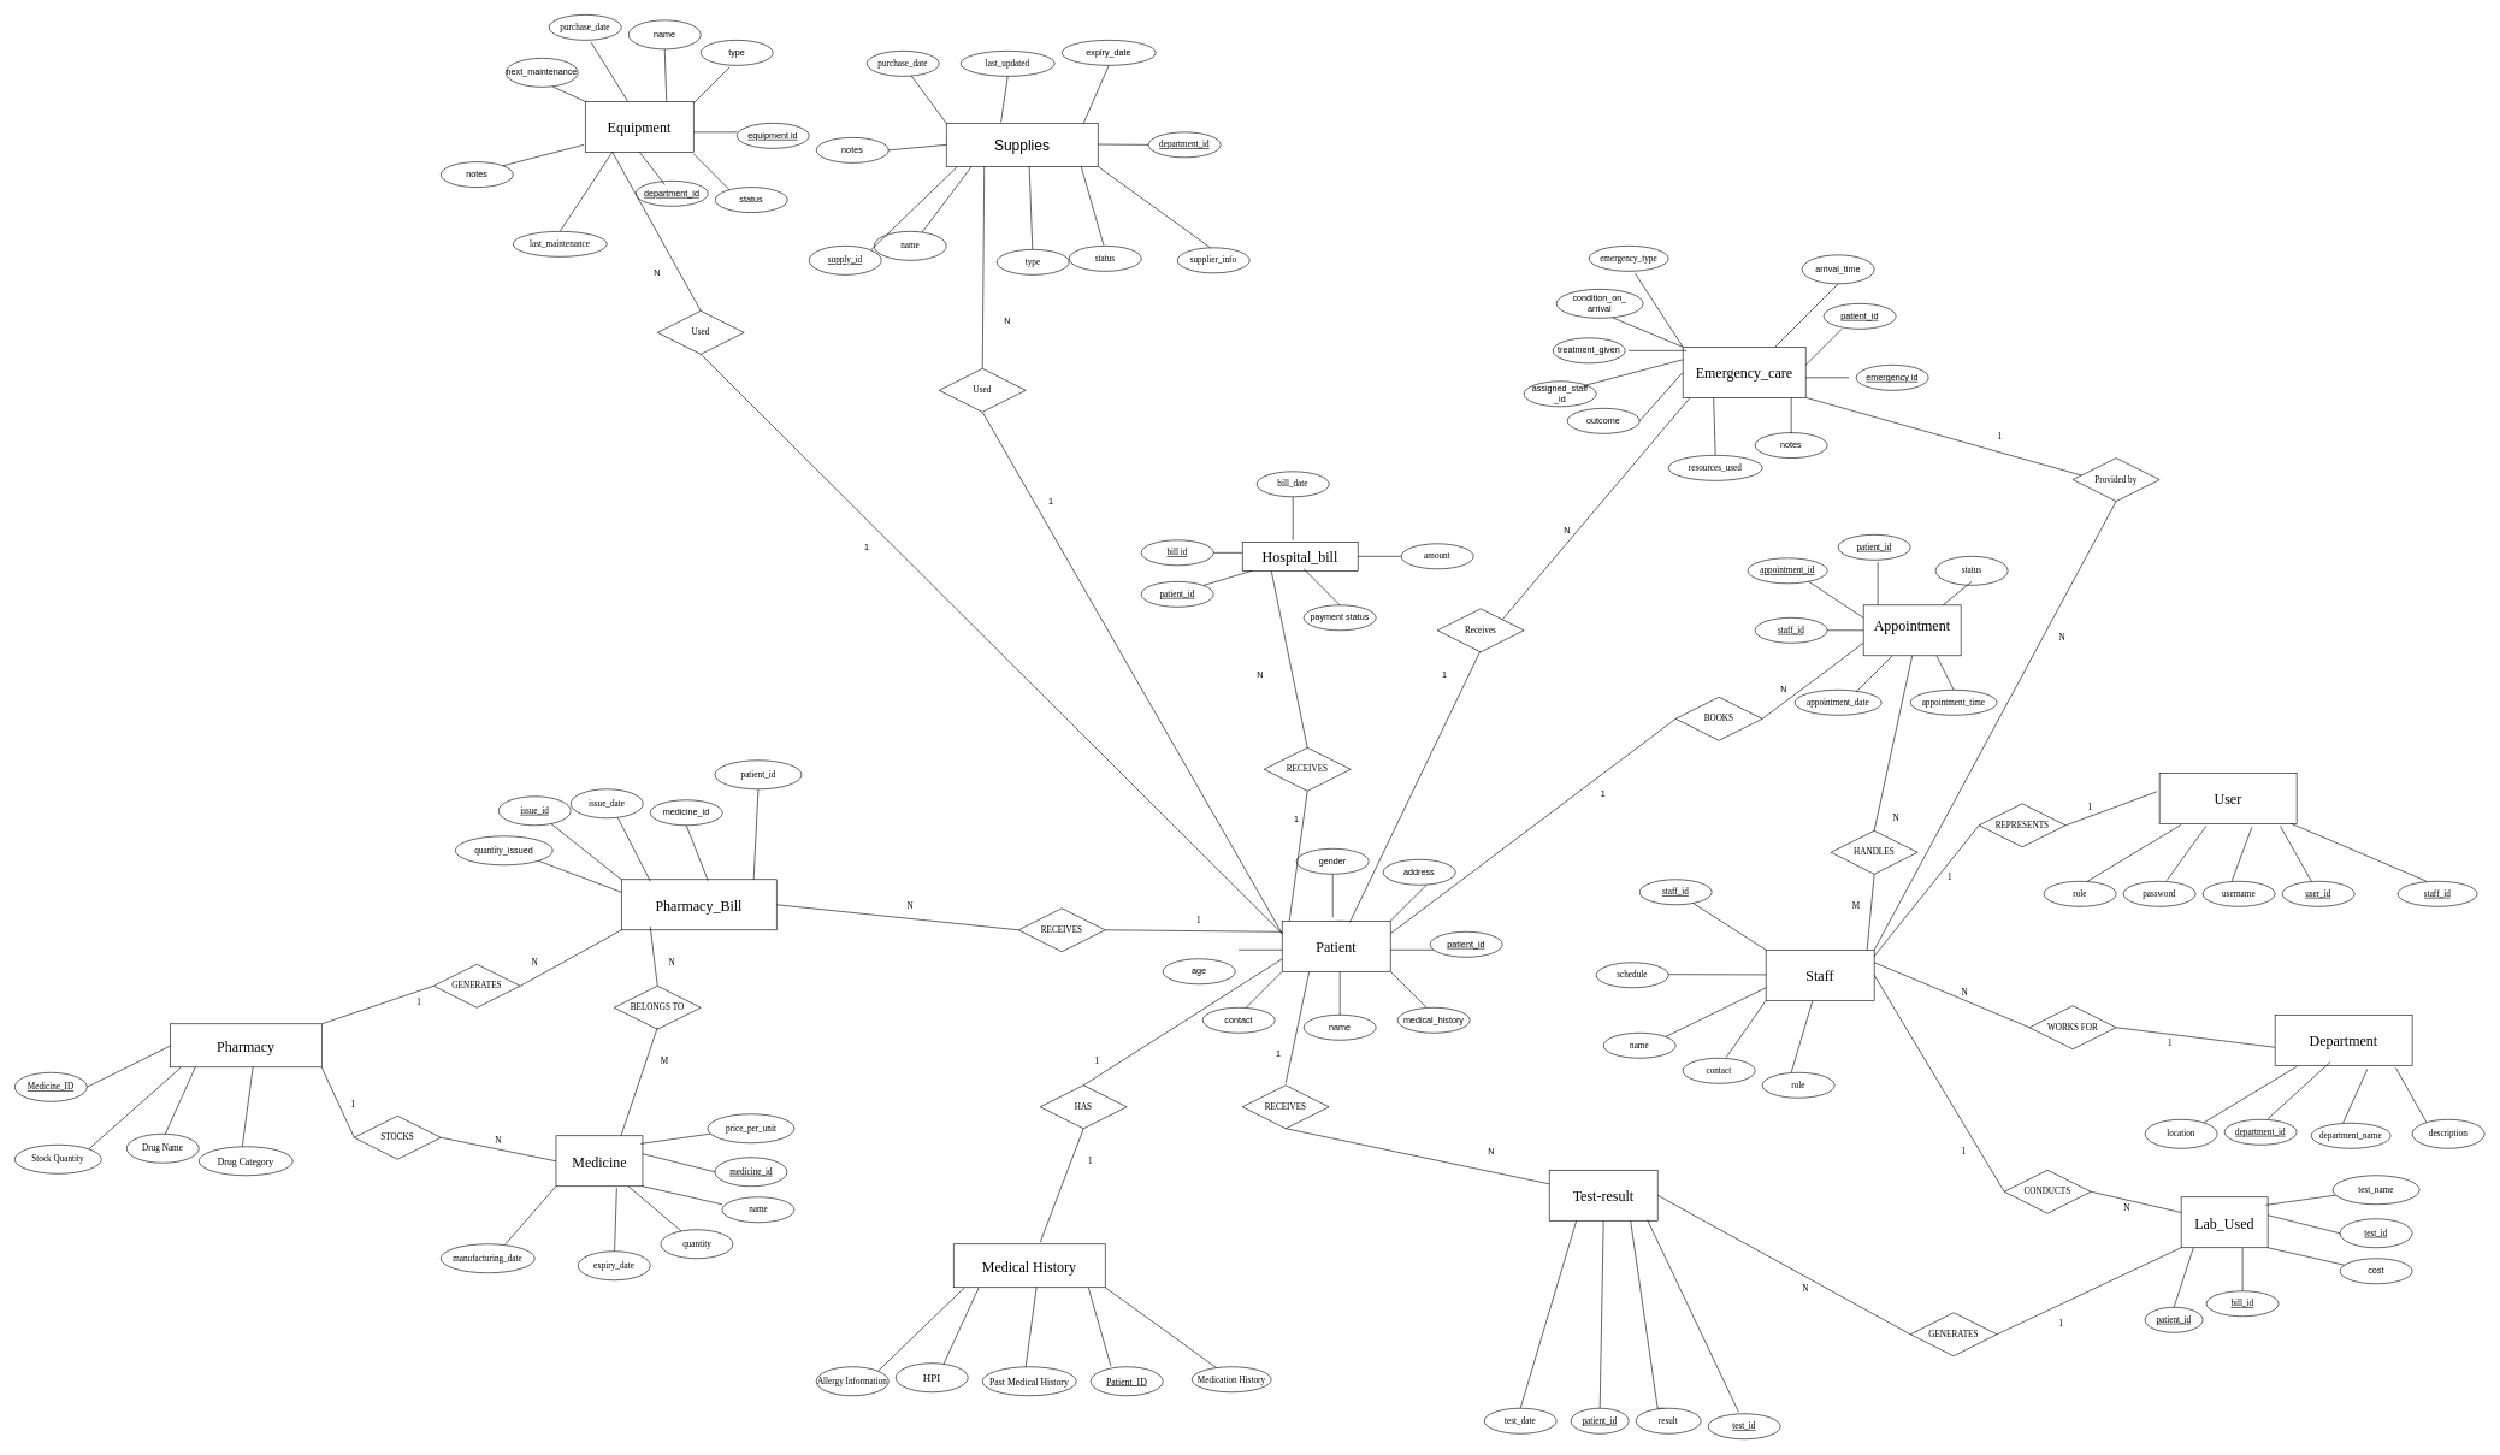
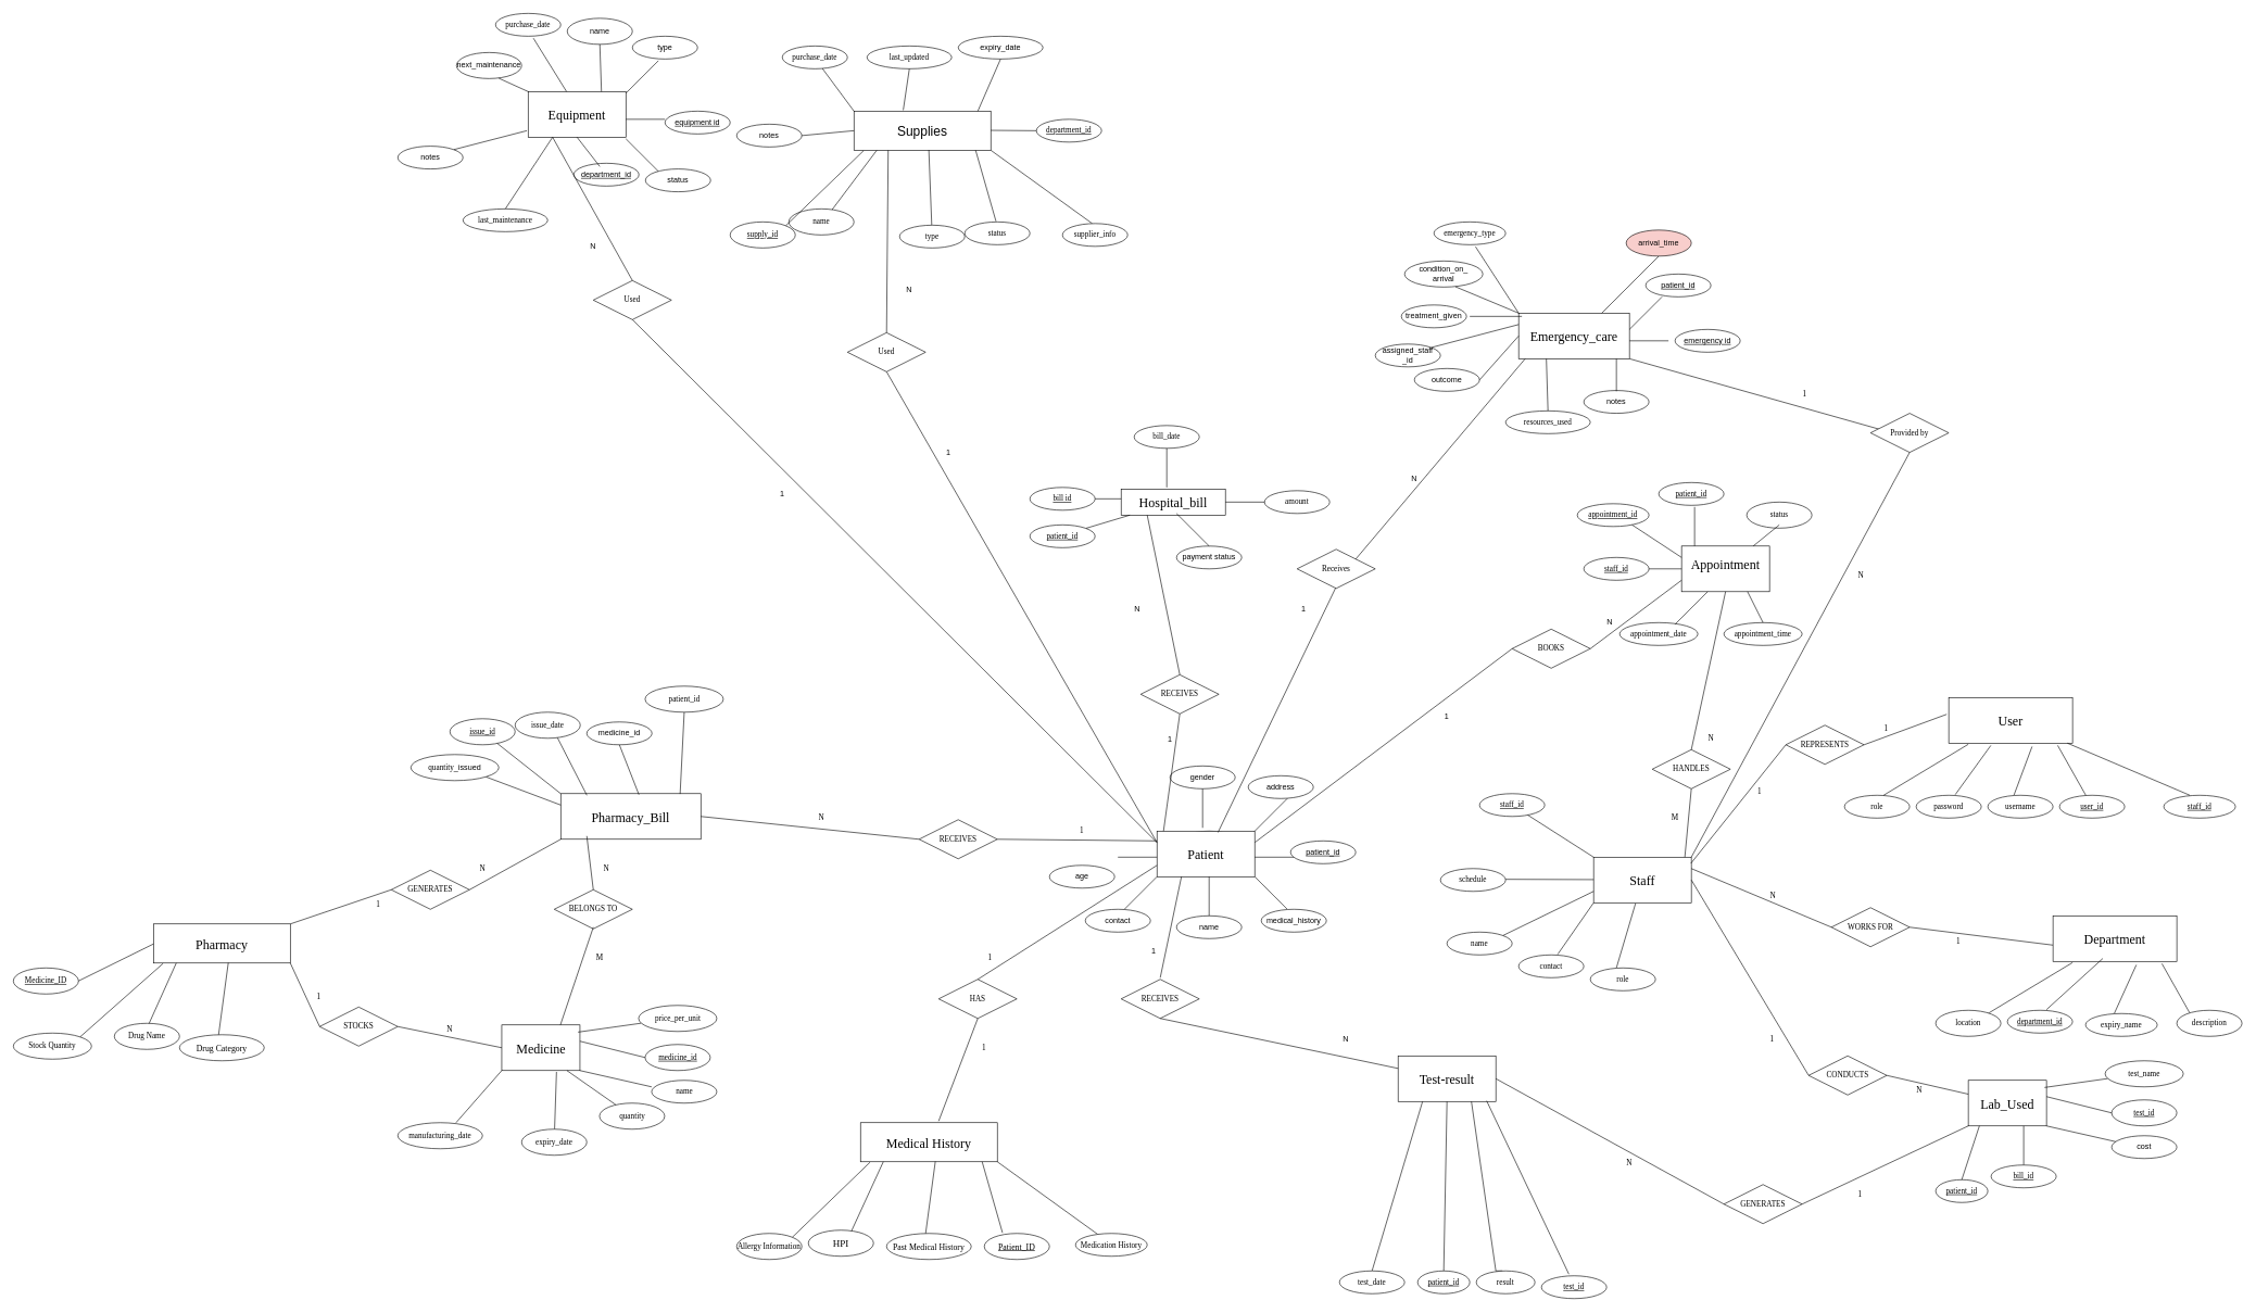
- <mxCell id="244" value="arrival_time" style="ellipse;whiteSpace=wrap;html=1;align=center;" parent="1" vertex="1"><mxGeometry x="2495" y="352.5" width="100" height="40" as="geometry" /></mxCell>
+ <mxCell id="244" value="arrival_time" style="ellipse;whiteSpace=wrap;html=1;align=center;fillColor=#f8cecc;" parent="1" vertex="1"><mxGeometry x="2495" y="352.5" width="100" height="40" as="geometry" /></mxCell>
- <mxCell id="196" value="&lt;font face=&quot;Lucida Console&quot;&gt;department_name&lt;/font&gt;" style="ellipse;whiteSpace=wrap;html=1;align=center;" parent="1" vertex="1"><mxGeometry x="3200" y="1555" width="110" height="35" as="geometry" /></mxCell>
+ <mxCell id="196" value="&lt;font face=&quot;Lucida Console&quot;&gt;expiry_name&lt;/font&gt;" style="ellipse;whiteSpace=wrap;html=1;align=center;" parent="1" vertex="1"><mxGeometry x="3200" y="1555" width="110" height="35" as="geometry" /></mxCell>
- <mxCell id="28" value="&lt;font face=&quot;Lucida Console&quot;&gt;quantity&lt;/font&gt;" style="ellipse;whiteSpace=wrap;html=1;align=center;" parent="1" vertex="1"><mxGeometry x="914.5" y="1702.5" width="100" height="40" as="geometry" /></mxCell>
+ <mxCell id="28" value="&lt;font face=&quot;Lucida Console&quot;&gt;quantity&lt;/font&gt;" style="ellipse;whiteSpace=wrap;html=1;align=center;" parent="1" vertex="1"><mxGeometry x="919.5" y="1692.5" width="100" height="40" as="geometry" /></mxCell>
